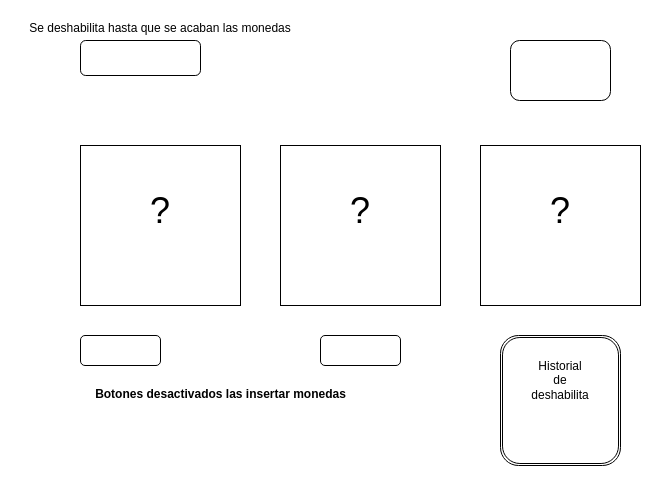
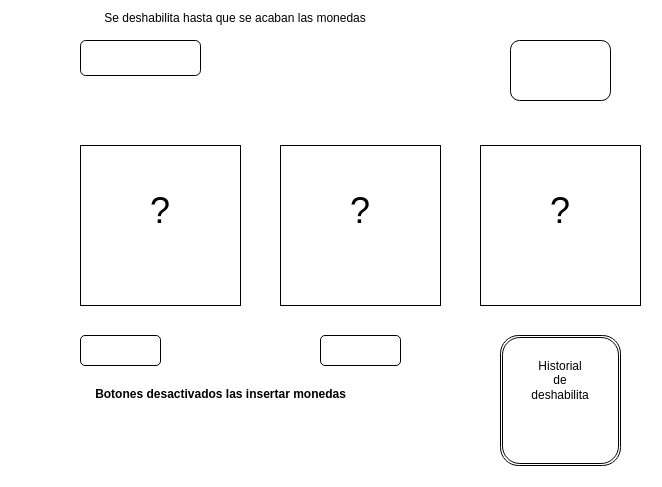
- <mxCell id="11" value="Se deshabilita hasta que se acaban las monedas" style="text;html=1;strokeColor=none;fillColor=none;align=center;verticalAlign=middle;whiteSpace=wrap;rounded=0;" vertex="1" parent="1"><mxGeometry x="20" y="20" width="280" height="15" as="geometry" /></mxCell>
+ <mxCell id="11" value="Se deshabilita hasta que se acaban las monedas" style="text;html=1;strokeColor=none;fillColor=none;align=center;verticalAlign=middle;whiteSpace=wrap;rounded=0;" vertex="1" parent="1"><mxGeometry x="95" y="10" width="280" height="15" as="geometry" /></mxCell>
